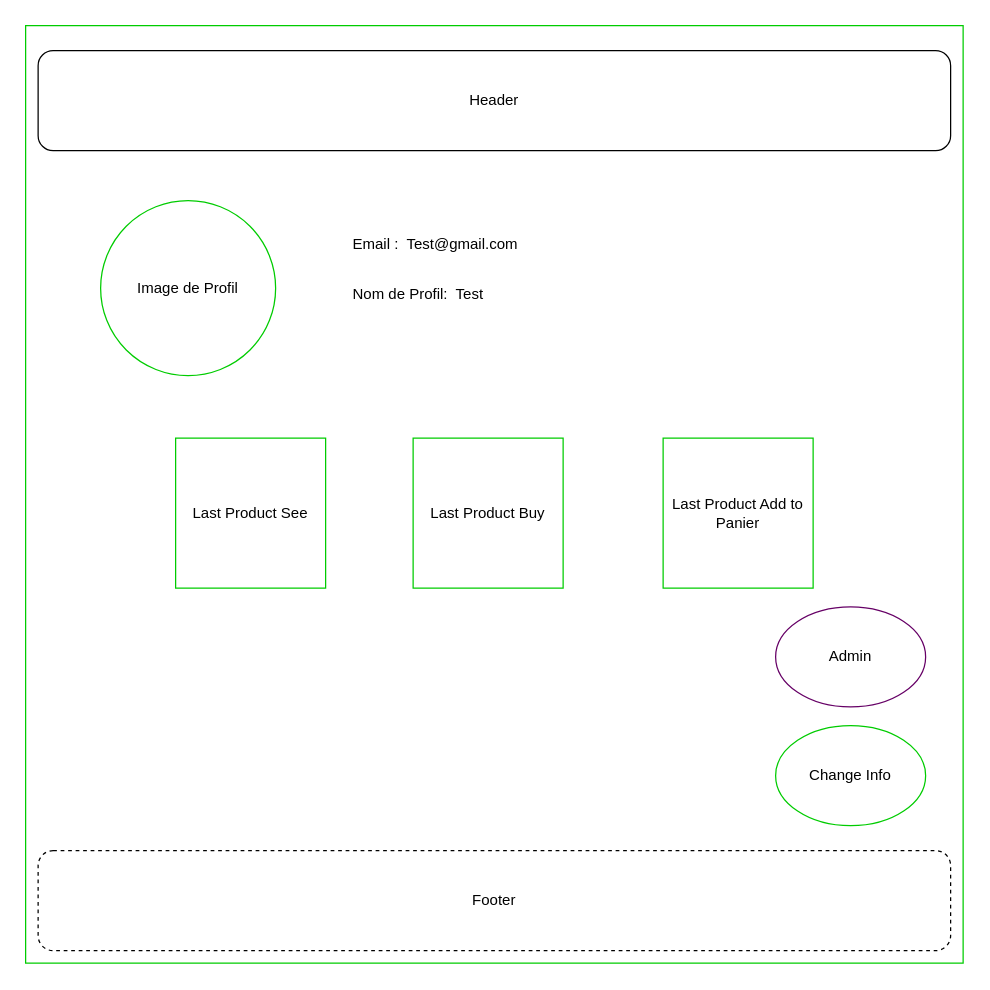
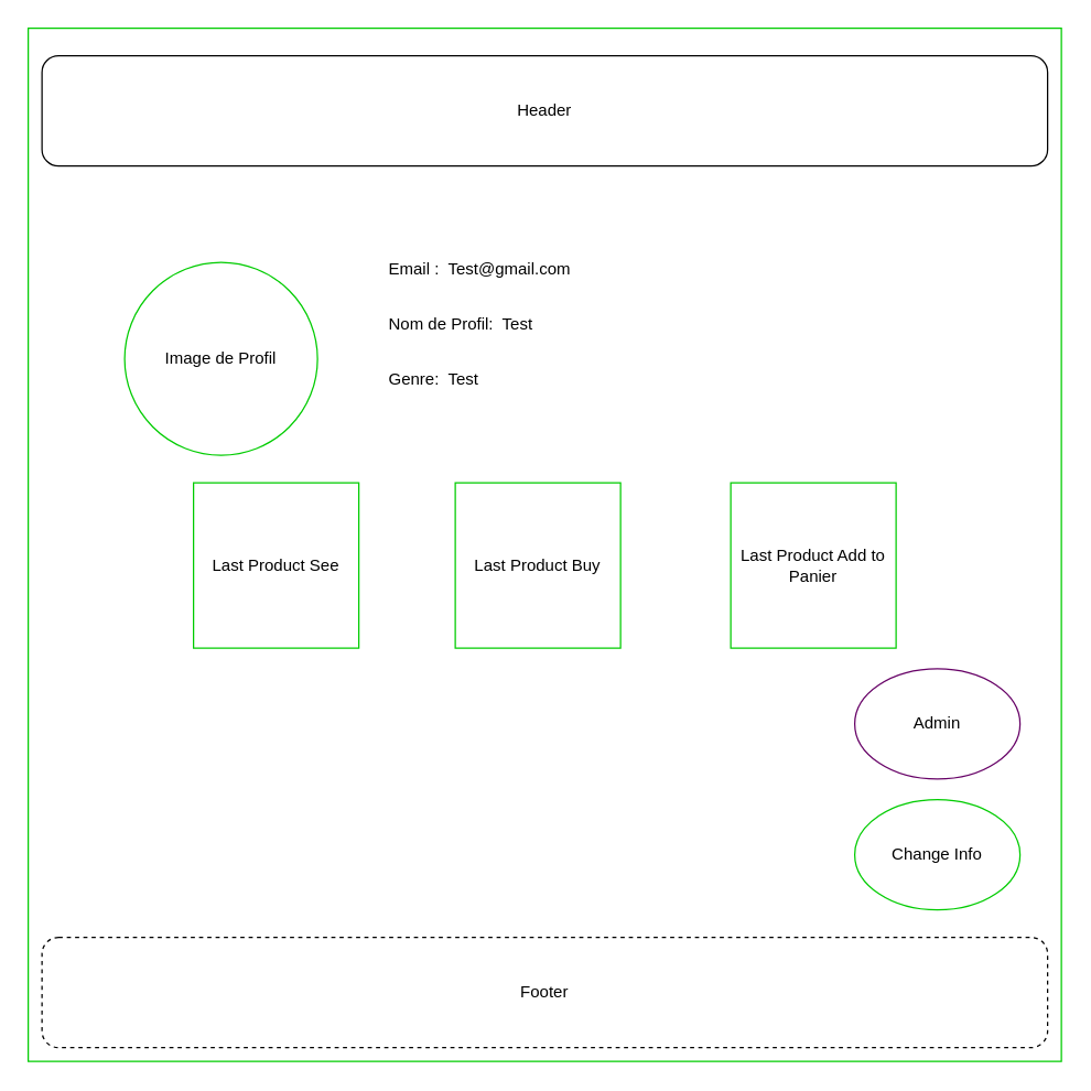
- <mxCell id="7" value="Image de Profil" style="ellipse;whiteSpace=wrap;html=1;aspect=fixed;strokeColor=#00CC00;" vertex="1" parent="1"><mxGeometry x="80" y="160" width="140" height="140" as="geometry" /></mxCell>
+ <mxCell id="7" value="Image de Profil" style="ellipse;whiteSpace=wrap;html=1;aspect=fixed;strokeColor=#00CC00;" vertex="1" parent="1"><mxGeometry x="90" y="190" width="140" height="140" as="geometry" /></mxCell>
+ <mxCell id="10" value="Genre:&amp;nbsp; Test" style="text;html=1;strokeColor=none;fillColor=none;align=left;verticalAlign=middle;whiteSpace=wrap;rounded=0;" vertex="1" parent="1"><mxGeometry x="280" y="260" width="250" height="30" as="geometry" /></mxCell>
